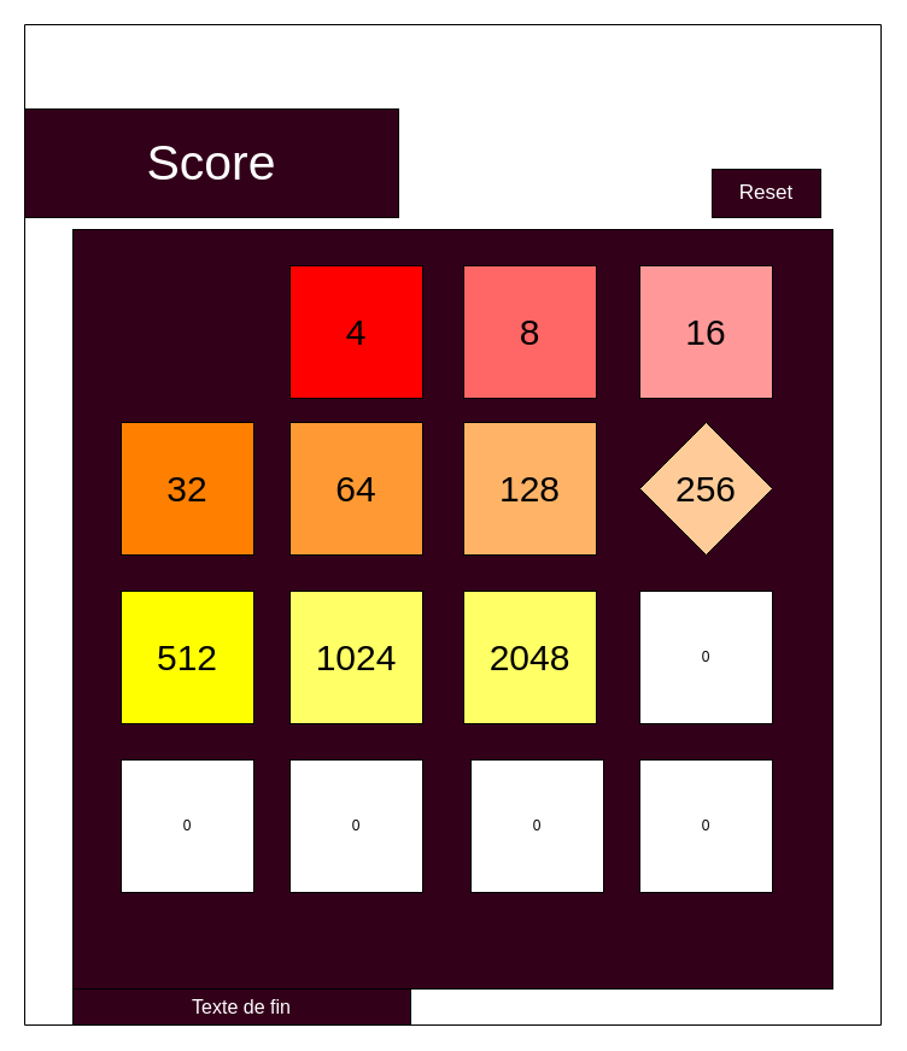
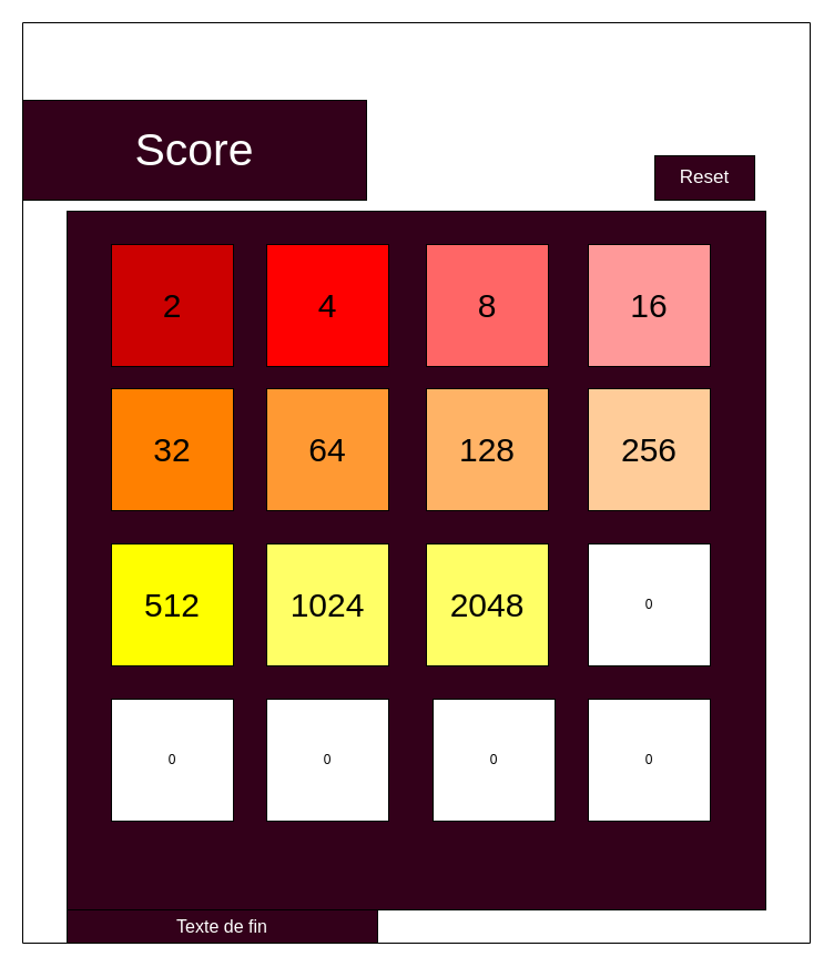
+ <mxCell id="3" value="&lt;font style=&quot;font-size: 30px;&quot;&gt;2&lt;/font&gt;" style="whiteSpace=wrap;html=1;aspect=fixed;fillColor=#CC0000;strokeWidth=1;rounded=0;" parent="1" vertex="1"><mxGeometry x="100" y="220" width="110" height="110" as="geometry" /></mxCell>
- <mxCell id="12" value="&lt;font style=&quot;font-size: 30px;&quot;&gt;256&lt;/font&gt;" style="rhombus;whiteSpace=wrap;html=1;aspect=fixed;fillColor=#FFCC99;" parent="1" vertex="1"><mxGeometry x="530" y="350" width="110" height="110" as="geometry" /></mxCell>
+ <mxCell id="12" value="&lt;font style=&quot;font-size: 30px;&quot;&gt;256&lt;/font&gt;" style="whiteSpace=wrap;html=1;aspect=fixed;fillColor=#FFCC99;rounded=0;" parent="1" vertex="1"><mxGeometry x="530" y="350" width="110" height="110" as="geometry" /></mxCell>
